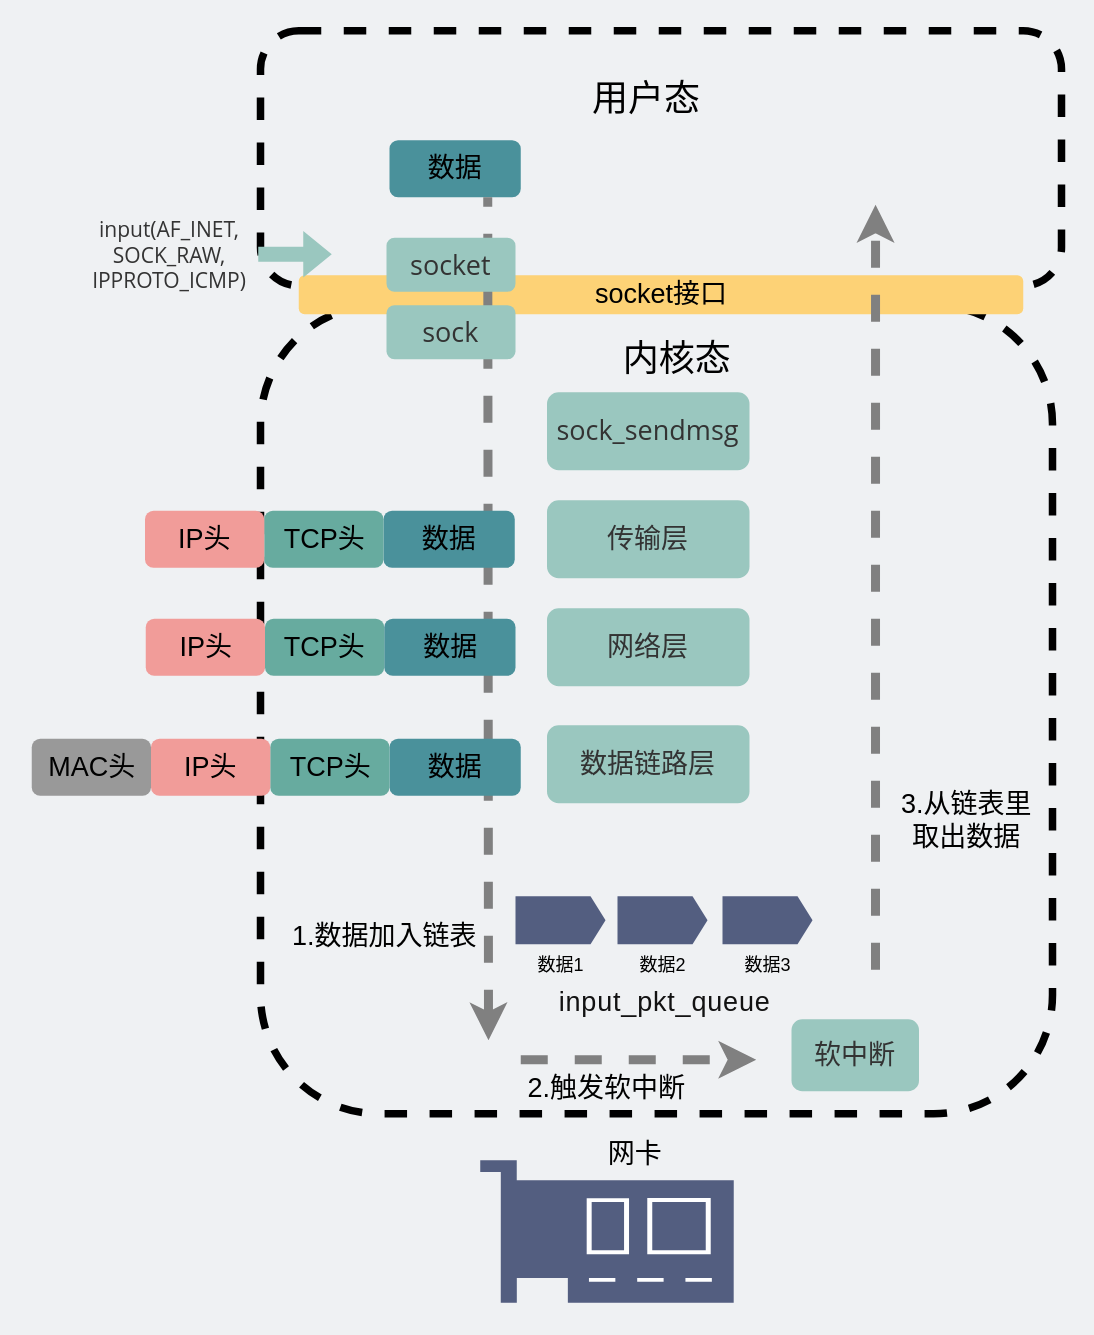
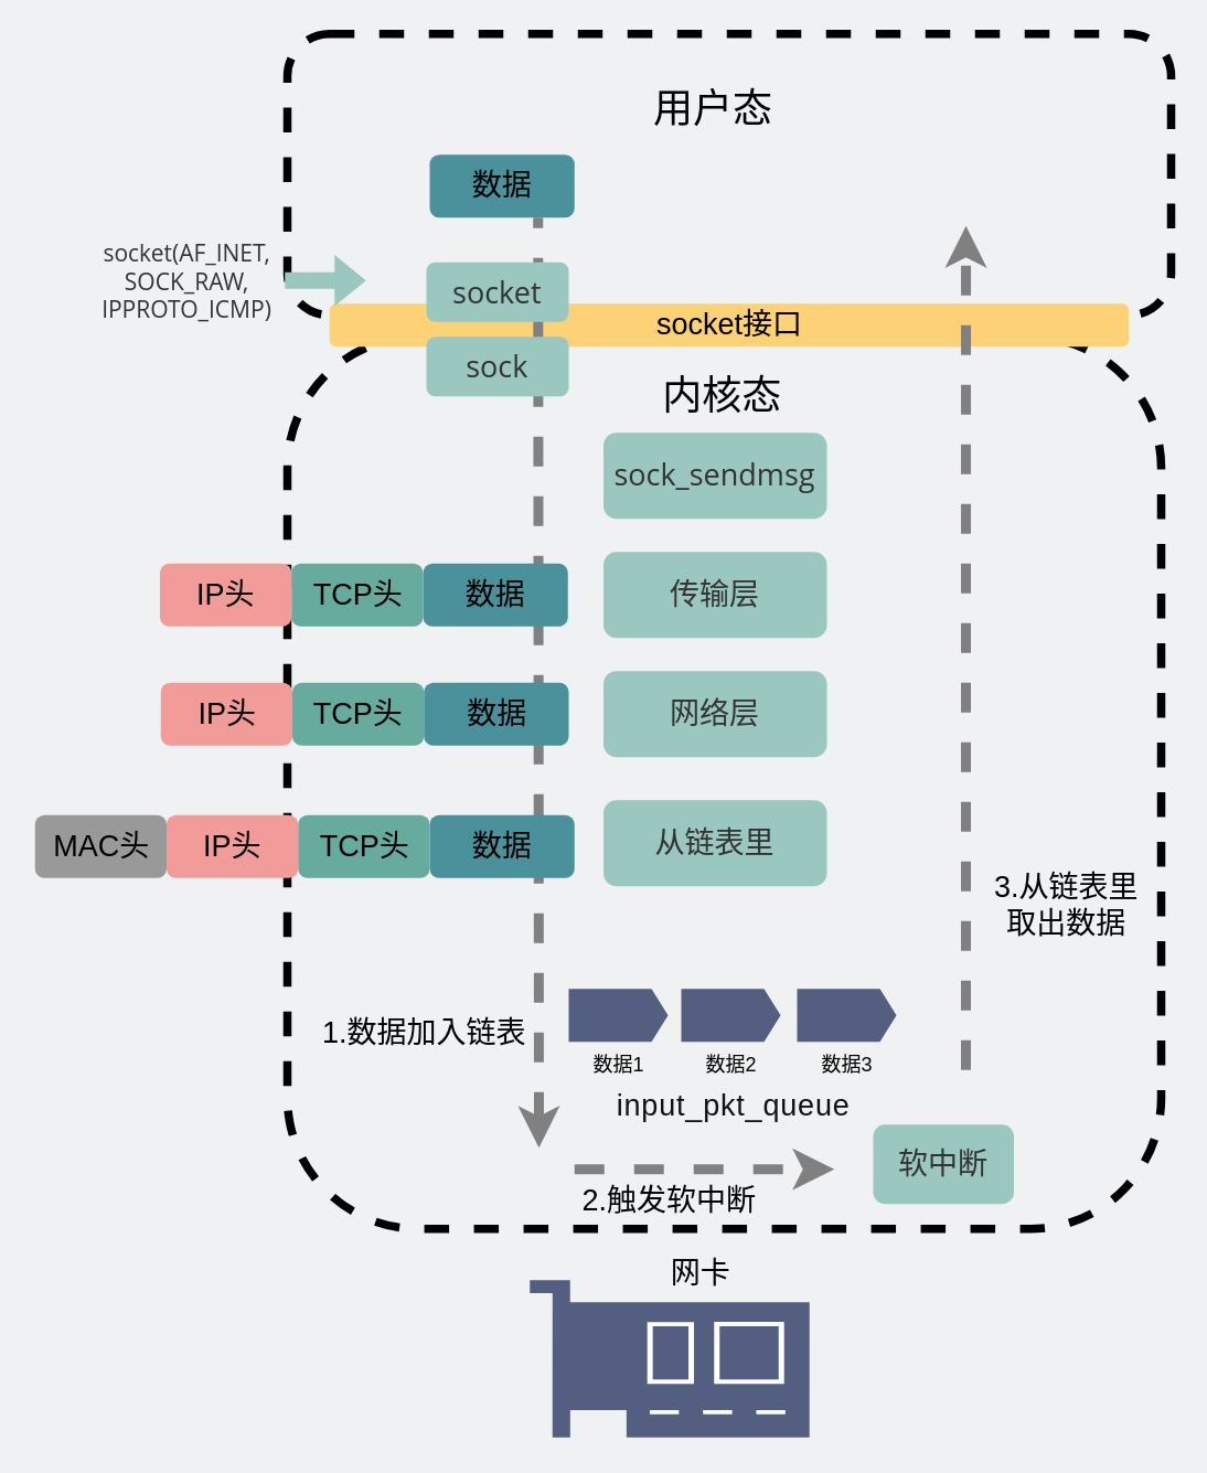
- <mxCell id="6" value="&lt;font style=&quot;font-size: 14px&quot;&gt;&lt;span style=&quot;color: rgb(51 , 51 , 51) ; font-family: &amp;#34;open sans&amp;#34; , &amp;#34;clear sans&amp;#34; , &amp;#34;helvetica neue&amp;#34; , &amp;#34;helvetica&amp;#34; , &amp;#34;arial&amp;#34; , sans-serif&quot;&gt;input&lt;/span&gt;&lt;span style=&quot;color: rgb(51 , 51 , 51) ; font-family: &amp;#34;open sans&amp;#34; , &amp;#34;clear sans&amp;#34; , &amp;#34;helvetica neue&amp;#34; , &amp;#34;helvetica&amp;#34; , &amp;#34;arial&amp;#34; , sans-serif&quot;&gt;&lt;font&gt;(AF_INET, &lt;br&gt;SOCK_RAW, &lt;br&gt;IPPROTO_ICMP)&lt;/font&gt;&lt;/span&gt;&lt;/font&gt;" style="text;html=1;strokeColor=none;fillColor=none;align=center;verticalAlign=middle;whiteSpace=wrap;rounded=0;" parent="1" vertex="1"><mxGeometry x="58" y="139" width="109" height="61" as="geometry" /></mxCell>
+ <mxCell id="6" value="&lt;font style=&quot;font-size: 14px&quot;&gt;&lt;span style=&quot;color: rgb(51 , 51 , 51) ; font-family: &amp;#34;open sans&amp;#34; , &amp;#34;clear sans&amp;#34; , &amp;#34;helvetica neue&amp;#34; , &amp;#34;helvetica&amp;#34; , &amp;#34;arial&amp;#34; , sans-serif&quot;&gt;socket&lt;/span&gt;&lt;span style=&quot;color: rgb(51 , 51 , 51) ; font-family: &amp;#34;open sans&amp;#34; , &amp;#34;clear sans&amp;#34; , &amp;#34;helvetica neue&amp;#34; , &amp;#34;helvetica&amp;#34; , &amp;#34;arial&amp;#34; , sans-serif&quot;&gt;&lt;font&gt;(AF_INET, &lt;br&gt;SOCK_RAW, &lt;br&gt;IPPROTO_ICMP)&lt;/font&gt;&lt;/span&gt;&lt;/font&gt;" style="text;html=1;strokeColor=none;fillColor=none;align=center;verticalAlign=middle;whiteSpace=wrap;rounded=0;" parent="1" vertex="1"><mxGeometry x="58" y="139" width="109" height="61" as="geometry" /></mxCell>
- <mxCell id="8" value="&lt;font style=&quot;font-size: 24px&quot;&gt;内核态&lt;/font&gt;" style="text;html=1;strokeColor=none;align=center;verticalAlign=middle;whiteSpace=wrap;rounded=0;dashed=1;labelBackgroundColor=none;" parent="1" vertex="1"><mxGeometry x="400" y="229" width="102" height="20" as="geometry" /></mxCell>
+ <mxCell id="8" value="&lt;font style=&quot;font-size: 24px&quot;&gt;内核态&lt;/font&gt;" style="text;html=1;strokeColor=none;align=center;verticalAlign=middle;whiteSpace=wrap;rounded=0;dashed=1;labelBackgroundColor=none;" parent="1" vertex="1"><mxGeometry x="385" y="229" width="102" height="20" as="geometry" /></mxCell>
- <mxCell id="12" value="&lt;span style=&quot;color: rgb(51, 51, 51); font-family: &amp;quot;open sans&amp;quot;, &amp;quot;clear sans&amp;quot;, &amp;quot;helvetica neue&amp;quot;, helvetica, arial, sans-serif; font-size: 18px;&quot;&gt;数据链路层&lt;/span&gt;" style="rounded=1;whiteSpace=wrap;html=1;strokeColor=none;fontSize=18;fillColor=#9AC7BF;labelBackgroundColor=none;" parent="1" vertex="1"><mxGeometry x="364" y="483" width="135" height="52" as="geometry" /></mxCell>
+ <mxCell id="12" value="&lt;span style=&quot;color: rgb(51, 51, 51); font-family: &amp;quot;open sans&amp;quot;, &amp;quot;clear sans&amp;quot;, &amp;quot;helvetica neue&amp;quot;, helvetica, arial, sans-serif; font-size: 18px;&quot;&gt;从链表里&lt;/span&gt;" style="rounded=1;whiteSpace=wrap;html=1;strokeColor=none;fontSize=18;fillColor=#9AC7BF;labelBackgroundColor=none;" parent="1" vertex="1"><mxGeometry x="364" y="483" width="135" height="52" as="geometry" /></mxCell>
